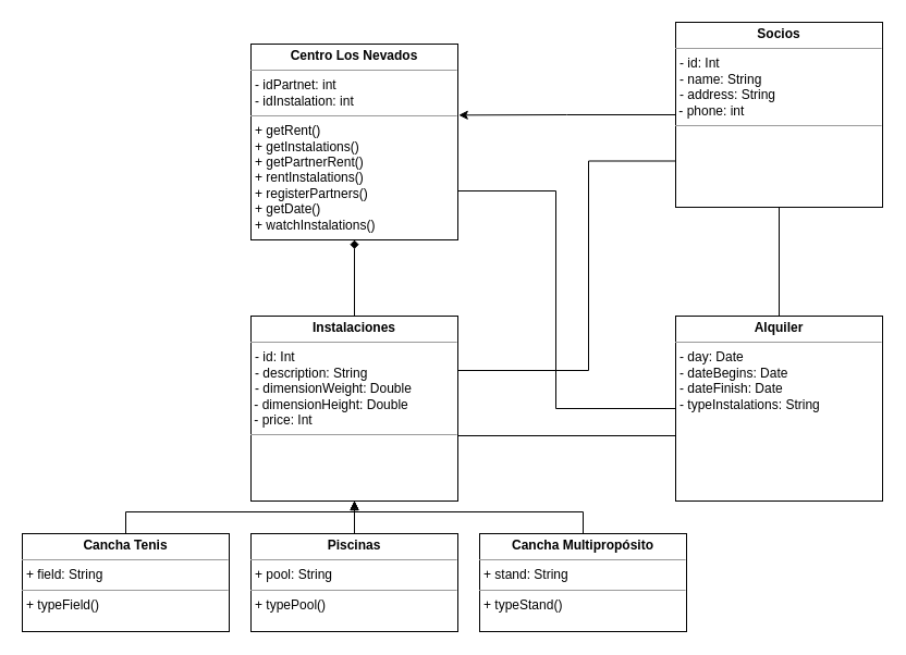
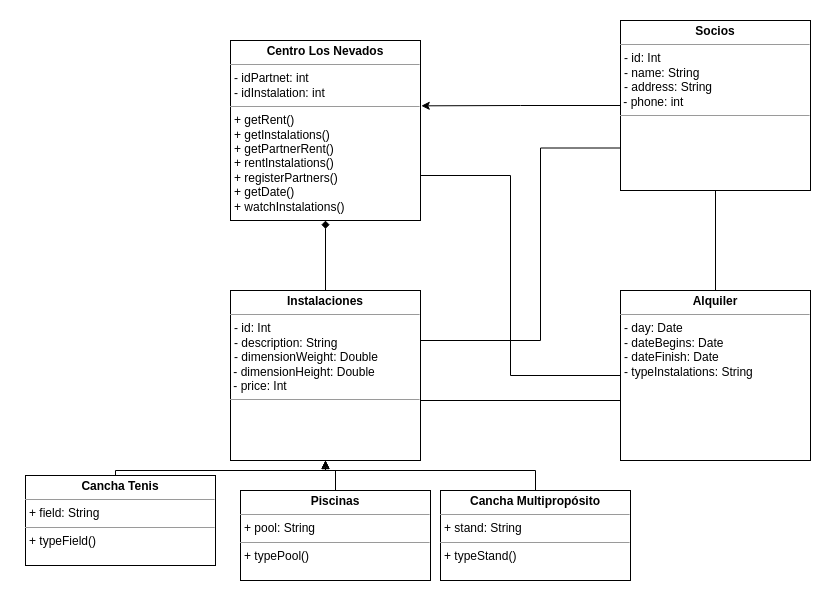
- <mxCell id="7" value="&lt;p style=&quot;margin:0px;margin-top:4px;text-align:center;&quot;&gt;&lt;b&gt;Cancha Tenis&lt;/b&gt;&lt;/p&gt;&lt;hr size=&quot;1&quot;&gt;&lt;p style=&quot;margin:0px;margin-left:4px;&quot;&gt;+ field: String&lt;span style=&quot;background-color: initial;&quot;&gt;&amp;nbsp;&lt;/span&gt;&lt;span style=&quot;background-color: initial;&quot;&gt;&amp;nbsp;&lt;/span&gt;&lt;/p&gt;&lt;hr size=&quot;1&quot;&gt;&lt;p style=&quot;margin:0px;margin-left:4px;&quot;&gt;+ typeField()&amp;nbsp;&lt;/p&gt;" style="verticalAlign=top;align=left;overflow=fill;fontSize=12;fontFamily=Helvetica;html=1;" vertex="1" parent="1"><mxGeometry x="20" y="490" width="190" height="90" as="geometry" /></mxCell>
+ <mxCell id="7" value="&lt;p style=&quot;margin:0px;margin-top:4px;text-align:center;&quot;&gt;&lt;b&gt;Cancha Tenis&lt;/b&gt;&lt;/p&gt;&lt;hr size=&quot;1&quot;&gt;&lt;p style=&quot;margin:0px;margin-left:4px;&quot;&gt;+ field: String&lt;span style=&quot;background-color: initial;&quot;&gt;&amp;nbsp;&lt;/span&gt;&lt;span style=&quot;background-color: initial;&quot;&gt;&amp;nbsp;&lt;/span&gt;&lt;/p&gt;&lt;hr size=&quot;1&quot;&gt;&lt;p style=&quot;margin:0px;margin-left:4px;&quot;&gt;+ typeField()&amp;nbsp;&lt;/p&gt;" style="verticalAlign=top;align=left;overflow=fill;fontSize=12;fontFamily=Helvetica;html=1;" vertex="1" parent="1"><mxGeometry x="25" y="475" width="190" height="90" as="geometry" /></mxCell>
- <mxCell id="9" value="&lt;p style=&quot;margin:0px;margin-top:4px;text-align:center;&quot;&gt;&lt;b&gt;Piscinas&lt;/b&gt;&lt;/p&gt;&lt;hr size=&quot;1&quot;&gt;&lt;p style=&quot;margin:0px;margin-left:4px;&quot;&gt;+ pool: String&lt;span style=&quot;background-color: initial;&quot;&gt;&amp;nbsp;&amp;nbsp;&lt;/span&gt;&lt;/p&gt;&lt;hr size=&quot;1&quot;&gt;&lt;p style=&quot;margin:0px;margin-left:4px;&quot;&gt;+ typePool()&amp;nbsp;&lt;/p&gt;" style="verticalAlign=top;align=left;overflow=fill;fontSize=12;fontFamily=Helvetica;html=1;" vertex="1" parent="1"><mxGeometry x="230" y="490" width="190" height="90" as="geometry" /></mxCell>
+ <mxCell id="9" value="&lt;p style=&quot;margin:0px;margin-top:4px;text-align:center;&quot;&gt;&lt;b&gt;Piscinas&lt;/b&gt;&lt;/p&gt;&lt;hr size=&quot;1&quot;&gt;&lt;p style=&quot;margin:0px;margin-left:4px;&quot;&gt;+ pool: String&lt;span style=&quot;background-color: initial;&quot;&gt;&amp;nbsp;&amp;nbsp;&lt;/span&gt;&lt;/p&gt;&lt;hr size=&quot;1&quot;&gt;&lt;p style=&quot;margin:0px;margin-left:4px;&quot;&gt;+ typePool()&amp;nbsp;&lt;/p&gt;" style="verticalAlign=top;align=left;overflow=fill;fontSize=12;fontFamily=Helvetica;html=1;" vertex="1" parent="1"><mxGeometry x="240" y="490" width="190" height="90" as="geometry" /></mxCell>
